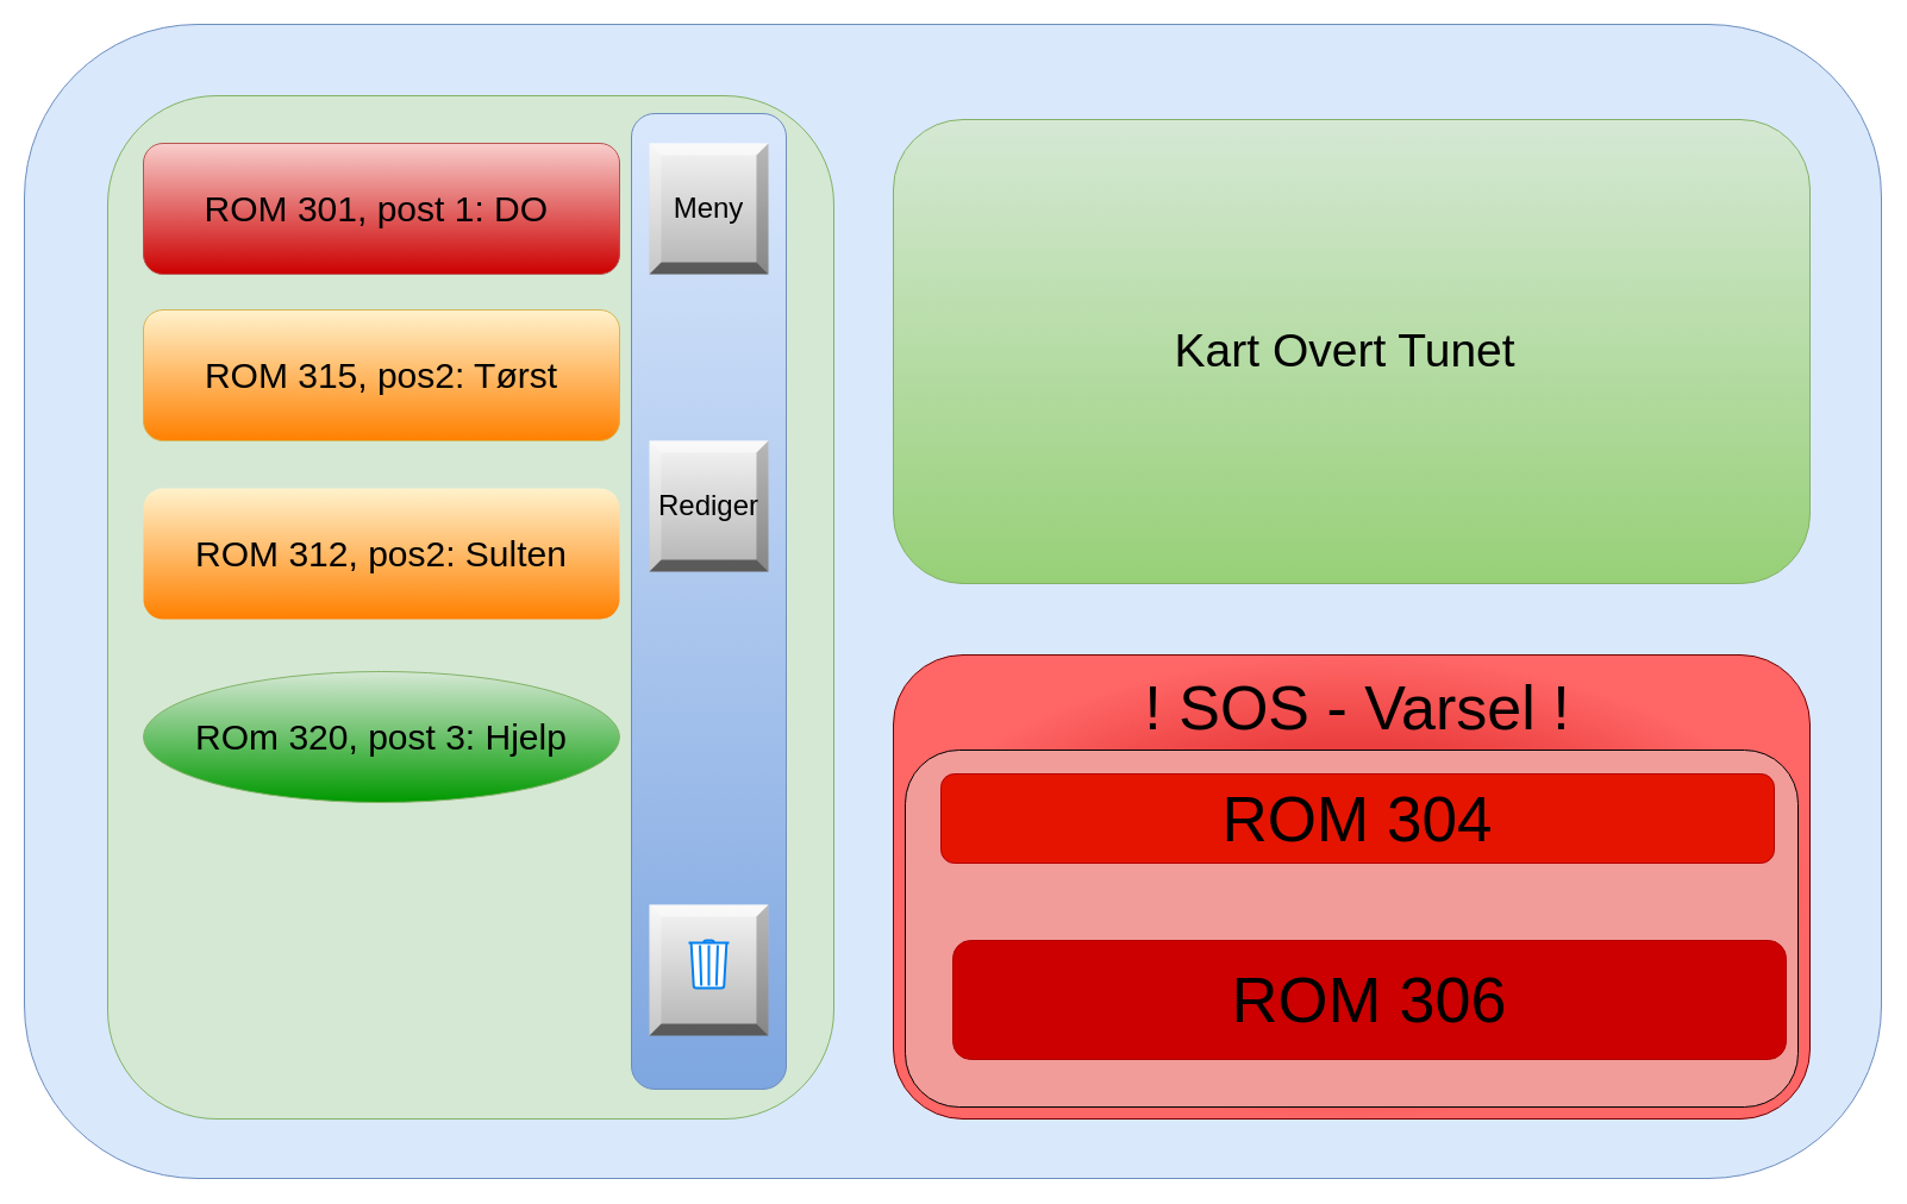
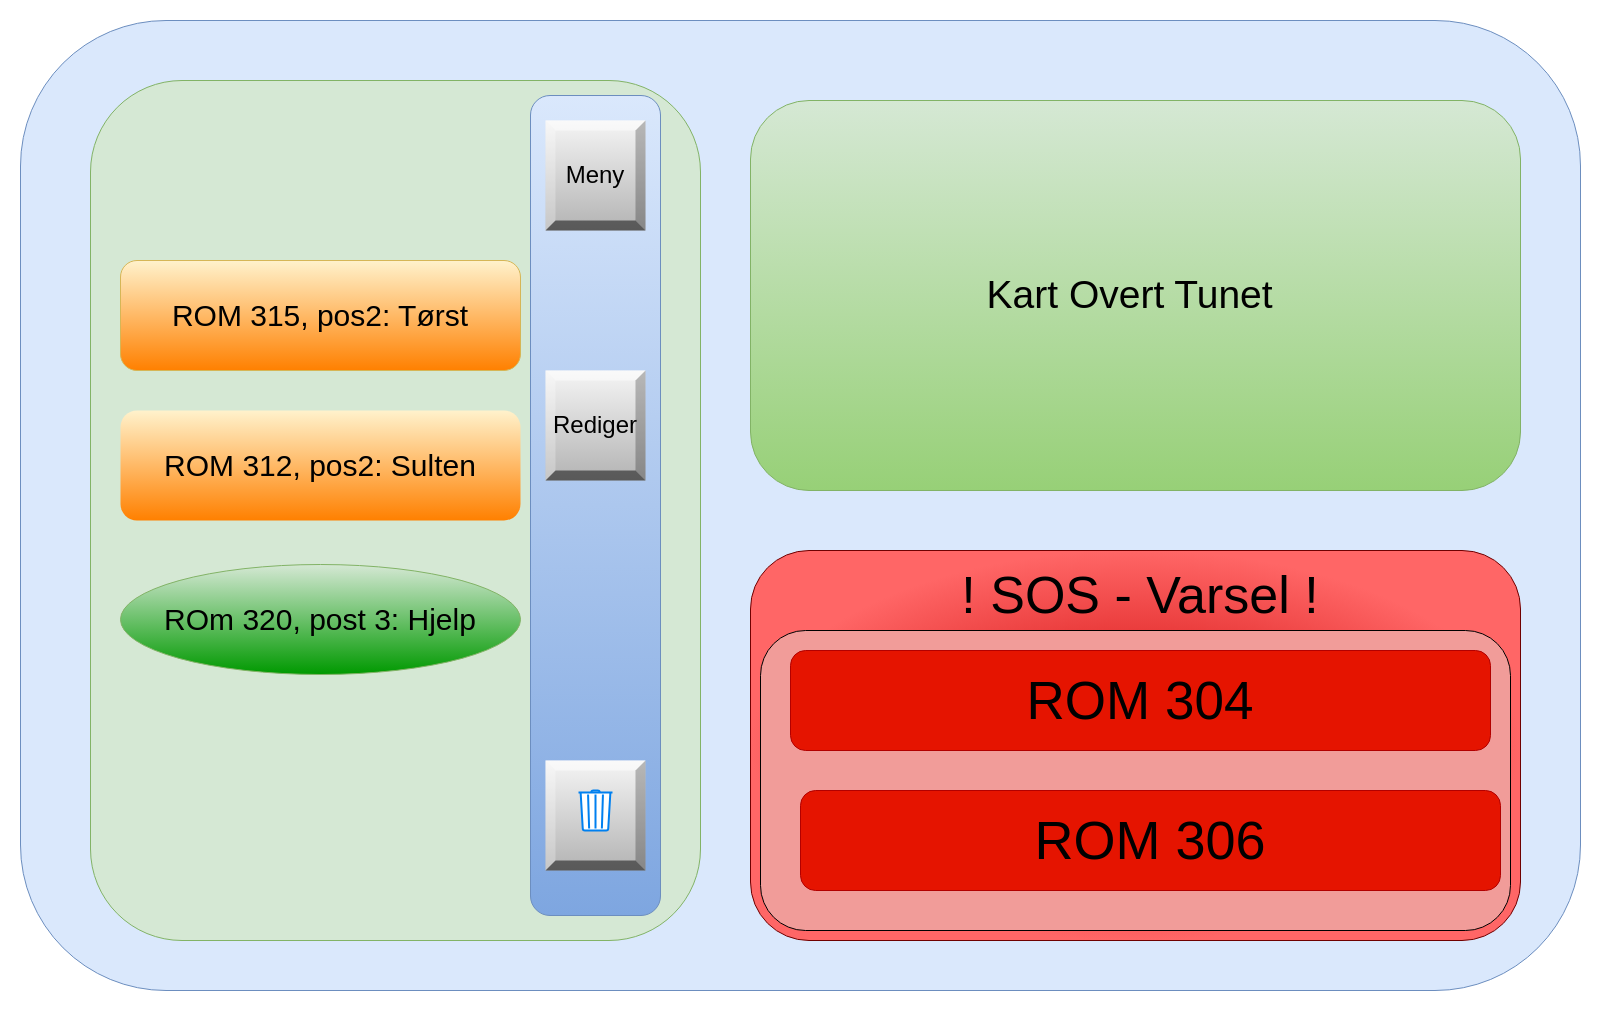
- <mxCell id="7" value="&lt;font style=&quot;font-size: 30px;&quot;&gt;ROM 301, post 1: DO&amp;nbsp;&lt;/font&gt;" style="rounded=1;whiteSpace=wrap;html=1;fillColor=#f8cecc;strokeColor=#b85450;gradientColor=#CC0000;" vertex="1" parent="1"><mxGeometry x="120" y="120" width="400" height="110" as="geometry" /></mxCell>
- <mxCell id="13" value="&lt;font color=&quot;#000000&quot; style=&quot;font-size: 53px;&quot;&gt;ROM 304&lt;/font&gt;" style="rounded=1;whiteSpace=wrap;html=1;fillColor=#e51400;strokeColor=#B20000;fontColor=#ffffff;" vertex="1" parent="1"><mxGeometry x="790" y="650" width="700" height="75" as="geometry" /></mxCell>
+ <mxCell id="13" value="&lt;font color=&quot;#000000&quot; style=&quot;font-size: 53px;&quot;&gt;ROM 304&lt;/font&gt;" style="rounded=1;whiteSpace=wrap;html=1;fillColor=#e51400;strokeColor=#B20000;fontColor=#ffffff;" vertex="1" parent="1"><mxGeometry x="790" y="650" width="700" height="100" as="geometry" /></mxCell>
- <mxCell id="14" value="&lt;font color=&quot;#000000&quot; style=&quot;font-size: 54px;&quot;&gt;ROM 306&lt;/font&gt;" style="rounded=1;whiteSpace=wrap;html=1;fillColor=#cc0000;strokeColor=#B20000;fontColor=#ffffff;" vertex="1" parent="1"><mxGeometry x="800" y="790" width="700" height="100" as="geometry" /></mxCell>
+ <mxCell id="14" value="&lt;font color=&quot;#000000&quot; style=&quot;font-size: 54px;&quot;&gt;ROM 306&lt;/font&gt;" style="rounded=1;whiteSpace=wrap;html=1;fillColor=#e51400;strokeColor=#B20000;fontColor=#ffffff;" vertex="1" parent="1"><mxGeometry x="800" y="790" width="700" height="100" as="geometry" /></mxCell>
